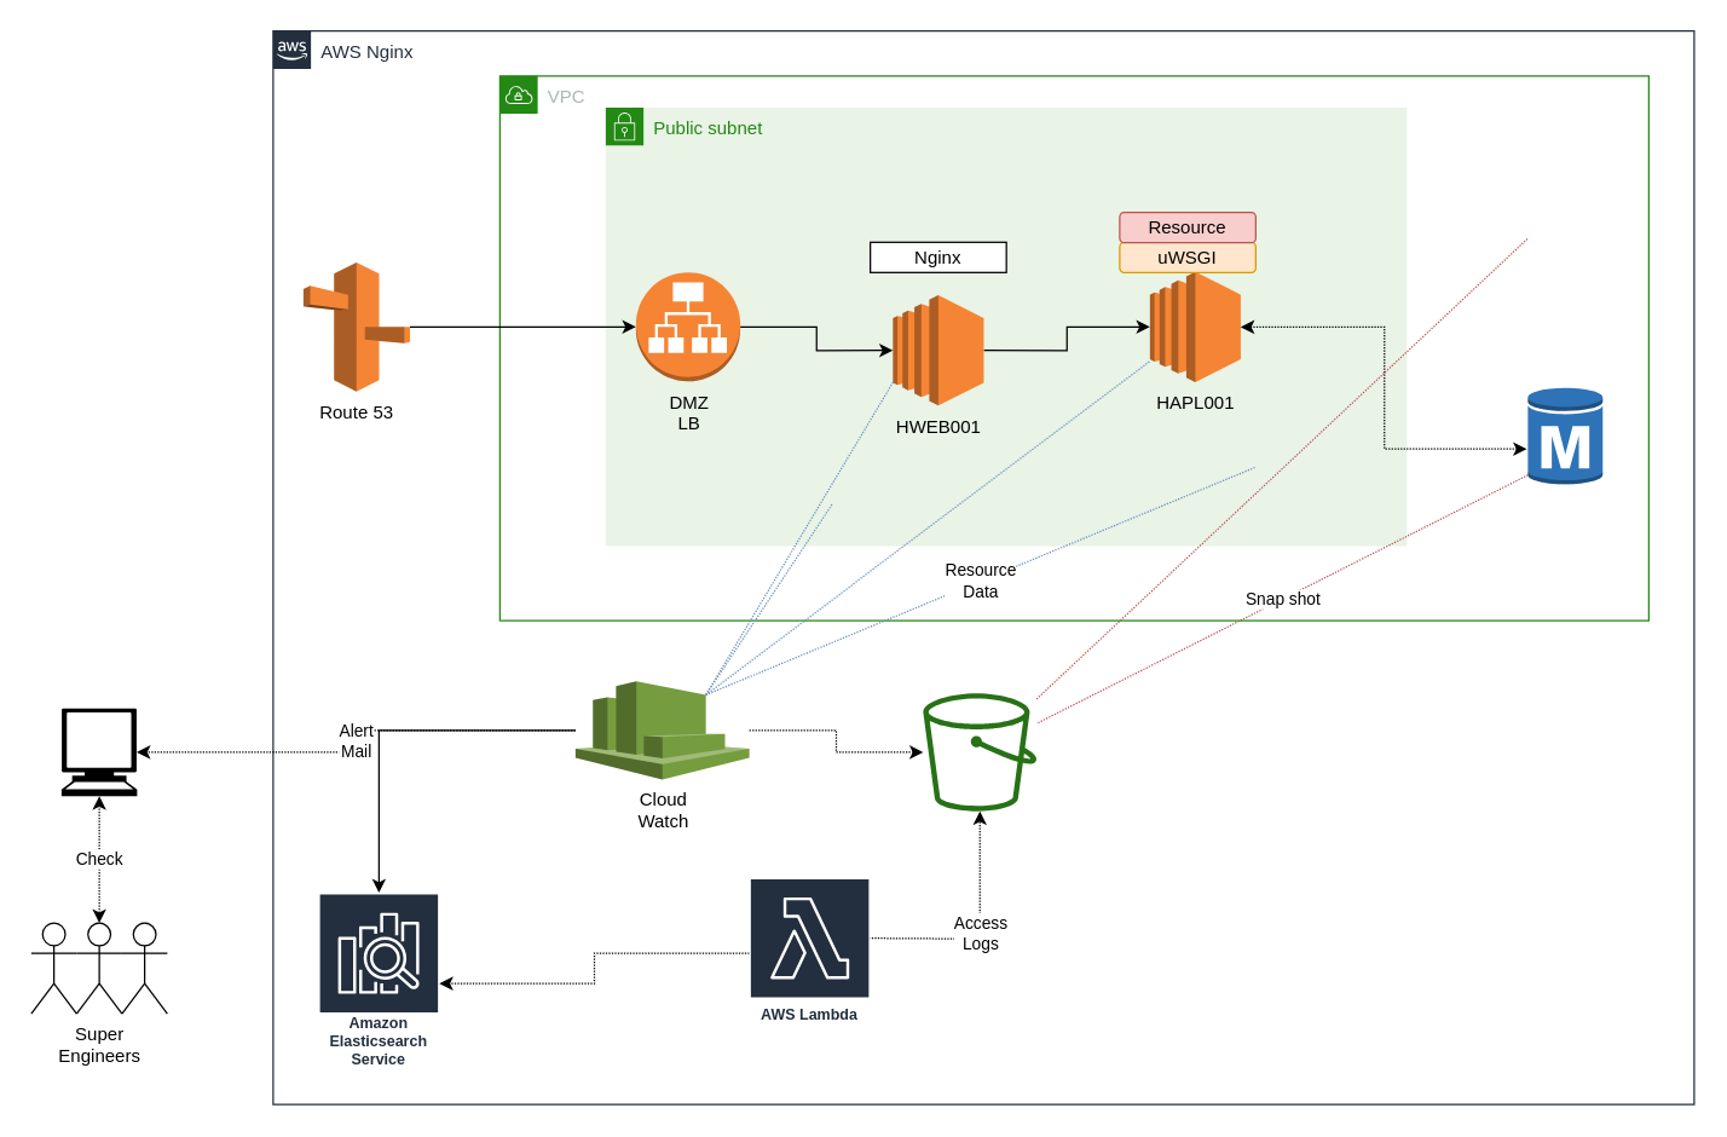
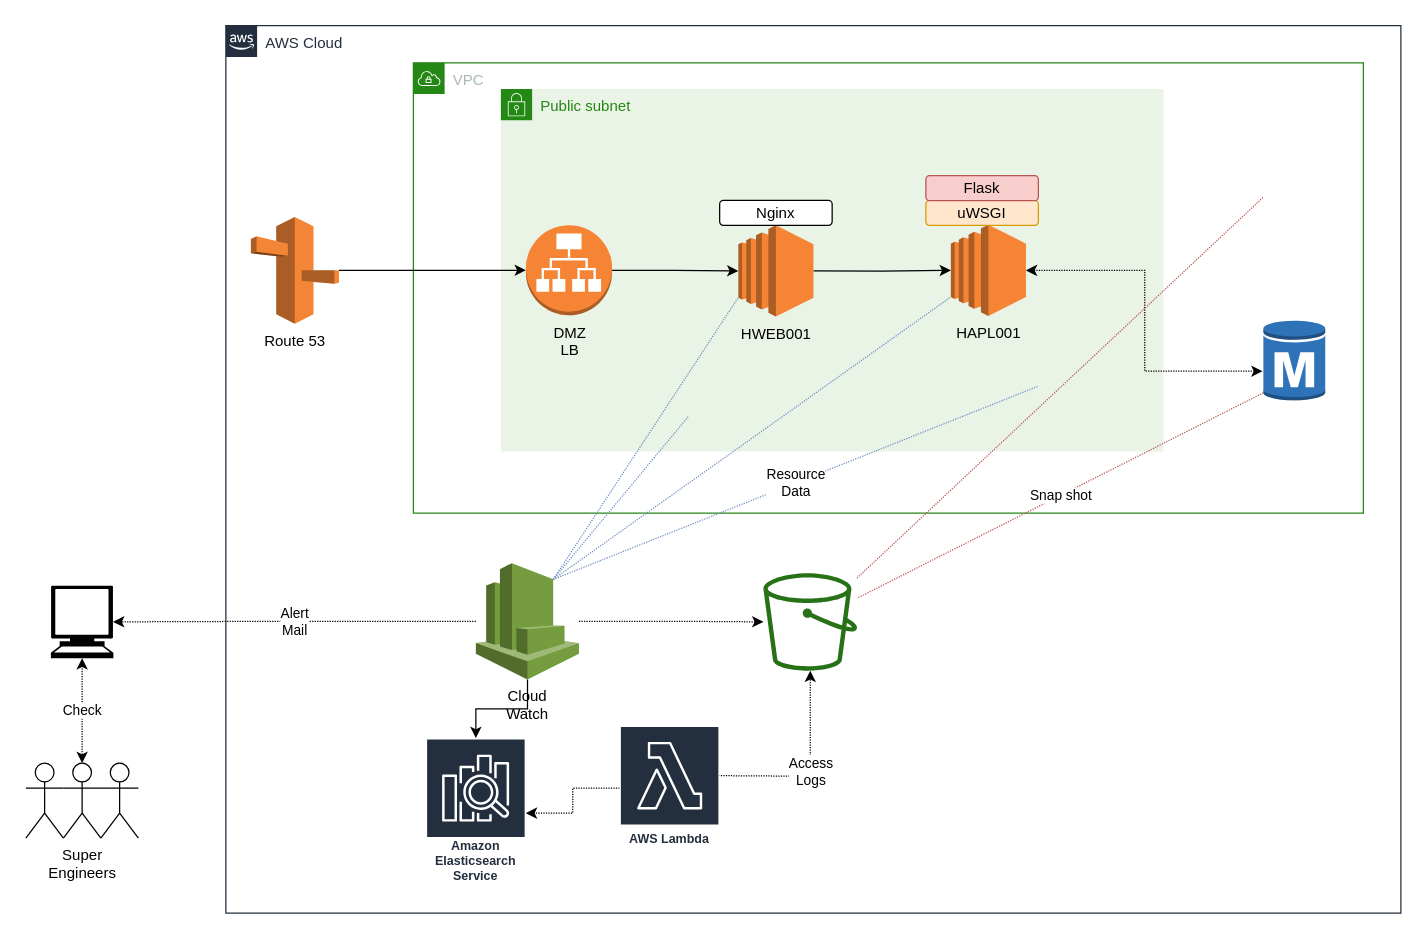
- <mxCell id="2" value="AWS Nginx" style="points=[[0,0],[0.25,0],[0.5,0],[0.75,0],[1,0],[1,0.25],[1,0.5],[1,0.75],[1,1],[0.75,1],[0.5,1],[0.25,1],[0,1],[0,0.75],[0,0.5],[0,0.25]];outlineConnect=0;gradientColor=none;html=1;whiteSpace=wrap;fontSize=12;fontStyle=0;shape=mxgraph.aws4.group;grIcon=mxgraph.aws4.group_aws_cloud_alt;strokeColor=#232F3E;fillColor=none;verticalAlign=top;align=left;spacingLeft=30;fontColor=#232F3E;dashed=0;" parent="1" vertex="1"><mxGeometry x="180" y="20" width="940" height="710" as="geometry" /></mxCell>
+ <mxCell id="2" value="AWS Cloud" style="points=[[0,0],[0.25,0],[0.5,0],[0.75,0],[1,0],[1,0.25],[1,0.5],[1,0.75],[1,1],[0.75,1],[0.5,1],[0.25,1],[0,1],[0,0.75],[0,0.5],[0,0.25]];outlineConnect=0;gradientColor=none;html=1;whiteSpace=wrap;fontSize=12;fontStyle=0;shape=mxgraph.aws4.group;grIcon=mxgraph.aws4.group_aws_cloud_alt;strokeColor=#232F3E;fillColor=none;verticalAlign=top;align=left;spacingLeft=30;fontColor=#232F3E;dashed=0;" parent="1" vertex="1"><mxGeometry x="180" y="20" width="940" height="710" as="geometry" /></mxCell>
- <mxCell id="36" value="Resource" style="rounded=1;whiteSpace=wrap;html=1;fillColor=#f8cecc;strokeColor=#b85450;" vertex="1" parent="1"><mxGeometry x="740" y="140" width="90" height="20" as="geometry" /></mxCell>
+ <mxCell id="36" value="Flask" style="rounded=1;whiteSpace=wrap;html=1;fillColor=#f8cecc;strokeColor=#b85450;" vertex="1" parent="1"><mxGeometry x="740" y="140" width="90" height="20" as="geometry" /></mxCell>
- <mxCell id="34" value="Nginx" style="whiteSpace=wrap;html=1;rounded=0;" vertex="1" parent="1"><mxGeometry x="575.03" y="159.75" width="90" height="20" as="geometry" /></mxCell>
+ <mxCell id="34" value="Nginx" style="rounded=1;whiteSpace=wrap;html=1;" vertex="1" parent="1"><mxGeometry x="575.03" y="159.75" width="90" height="20" as="geometry" /></mxCell>
- <mxCell id="10" value="HWEB001" style="outlineConnect=0;dashed=0;verticalLabelPosition=bottom;verticalAlign=top;align=center;html=1;shape=mxgraph.aws3.ec2;fillColor=#F58534;gradientColor=none;" parent="1" vertex="1"><mxGeometry x="590" y="194.75" width="60.05" height="73" as="geometry" /></mxCell>
+ <mxCell id="10" value="HWEB001" style="outlineConnect=0;dashed=0;verticalLabelPosition=bottom;verticalAlign=top;align=center;html=1;shape=mxgraph.aws3.ec2;fillColor=#F58534;gradientColor=none;" parent="1" vertex="1"><mxGeometry x="590" y="179.75" width="60.05" height="73" as="geometry" /></mxCell>
- <mxCell id="16" value="Cloud&lt;br&gt;Watch" style="outlineConnect=0;dashed=0;verticalLabelPosition=bottom;verticalAlign=top;align=center;html=1;shape=mxgraph.aws3.cloudwatch;fillColor=#759C3E;gradientColor=none;" parent="1" vertex="1"><mxGeometry x="380" y="450" width="115" height="65" as="geometry" /></mxCell>
+ <mxCell id="16" value="Cloud&lt;br&gt;Watch" style="outlineConnect=0;dashed=0;verticalLabelPosition=bottom;verticalAlign=top;align=center;html=1;shape=mxgraph.aws3.cloudwatch;fillColor=#759C3E;gradientColor=none;" parent="1" vertex="1"><mxGeometry x="380" y="450" width="82.5" height="93" as="geometry" /></mxCell>
- <mxCell id="31" value="Amazon Elasticsearch Service" style="outlineConnect=0;fontColor=#232F3E;gradientColor=none;strokeColor=#ffffff;fillColor=#232F3E;dashed=0;verticalLabelPosition=middle;verticalAlign=bottom;align=center;html=1;whiteSpace=wrap;fontSize=10;fontStyle=1;spacing=3;shape=mxgraph.aws4.productIcon;prIcon=mxgraph.aws4.elasticsearch_service;" parent="1" vertex="1"><mxGeometry x="210" y="590" width="80" height="120" as="geometry" /></mxCell>
+ <mxCell id="31" value="Amazon Elasticsearch Service" style="outlineConnect=0;fontColor=#232F3E;gradientColor=none;strokeColor=#ffffff;fillColor=#232F3E;dashed=0;verticalLabelPosition=middle;verticalAlign=bottom;align=center;html=1;whiteSpace=wrap;fontSize=10;fontStyle=1;spacing=3;shape=mxgraph.aws4.productIcon;prIcon=mxgraph.aws4.elasticsearch_service;" parent="1" vertex="1"><mxGeometry x="340" y="590" width="80" height="120" as="geometry" /></mxCell>
